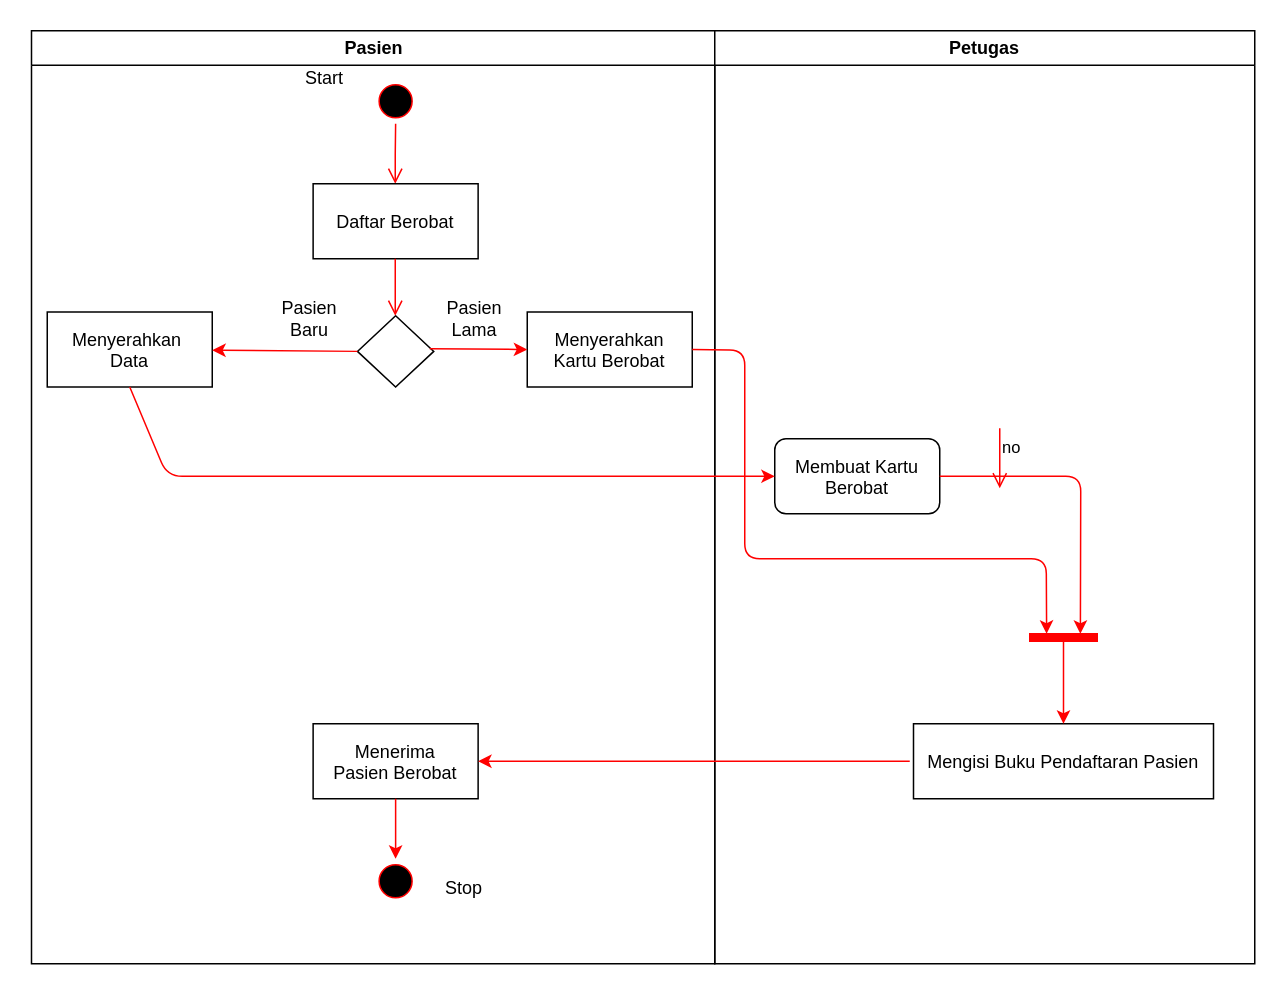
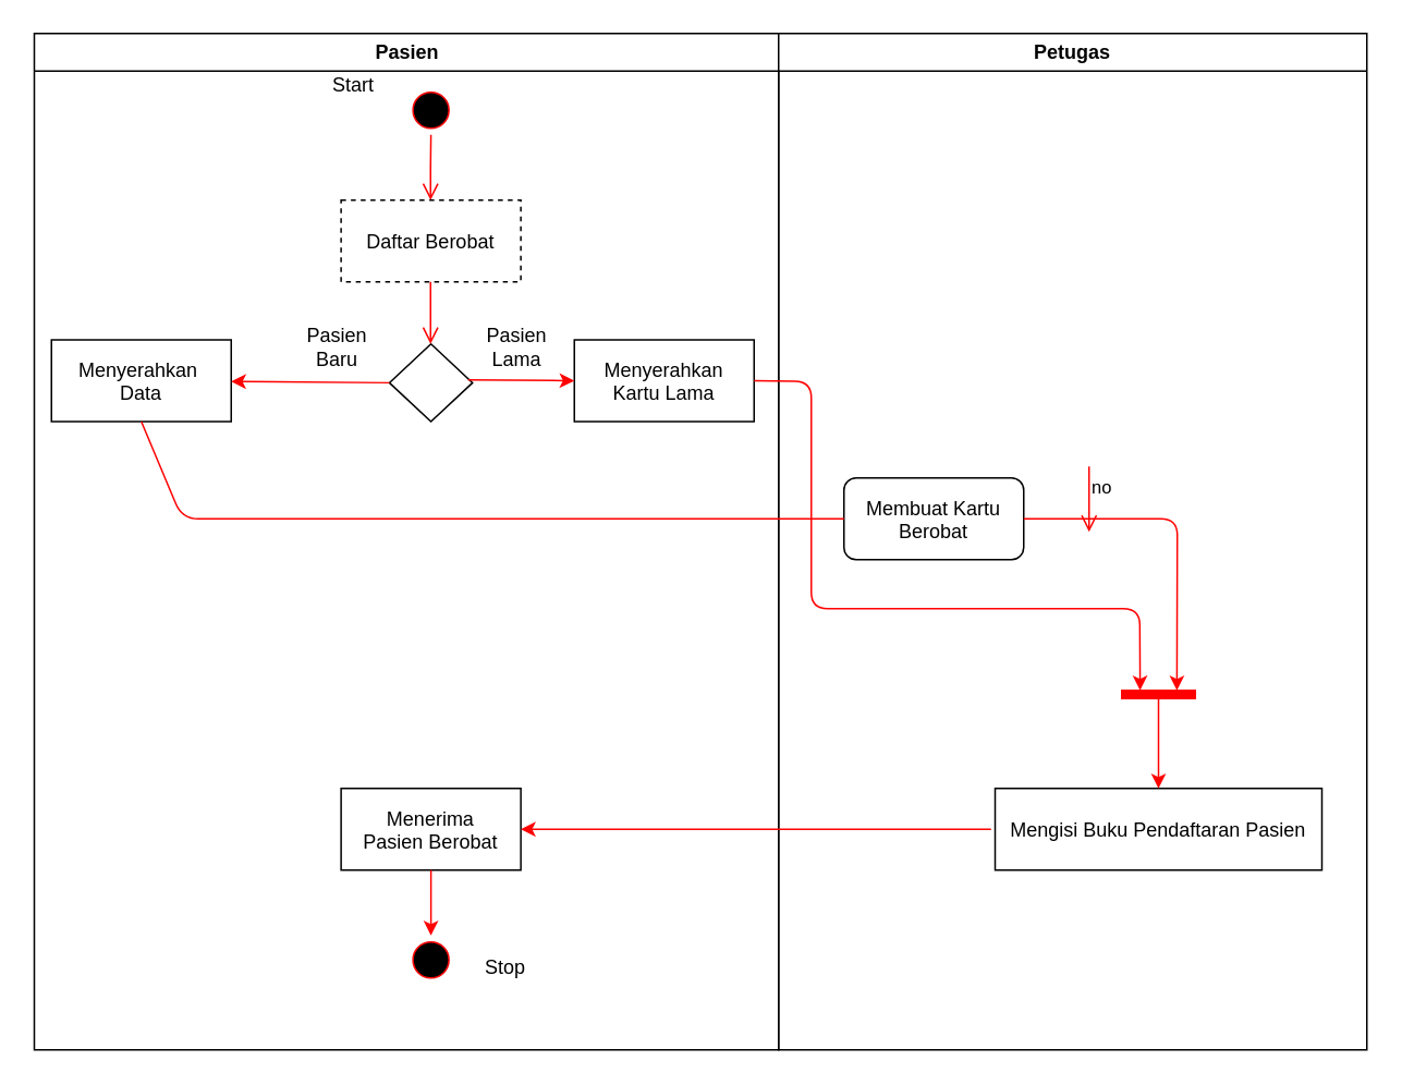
- <mxCell id="5" value="Daftar Berobat" style="" parent="2" vertex="1"><mxGeometry x="187.75" y="102" width="110" height="50" as="geometry" /></mxCell>
+ <mxCell id="5" value="Daftar Berobat" style="dashed=1;" parent="2" vertex="1"><mxGeometry x="187.75" y="102" width="110" height="50" as="geometry" /></mxCell>
- <mxCell id="6" value="Menyerahkan&#10;Kartu Berobat" style="" parent="2" vertex="1"><mxGeometry x="330.5" y="187.5" width="110" height="50" as="geometry" /></mxCell>
+ <mxCell id="6" value="Menyerahkan&#10;Kartu Lama" style="" parent="2" vertex="1"><mxGeometry x="330.5" y="187.5" width="110" height="50" as="geometry" /></mxCell>
- <mxCell id="27" value="" style="endArrow=classic;html=1;strokeColor=#FF0000;exitX=0.5;exitY=1;exitDx=0;exitDy=0;entryX=0;entryY=0.5;entryDx=0;entryDy=0;" edge="1" parent="1" source="8" target="17"><mxGeometry width="50" height="50" relative="1" as="geometry"><mxPoint x="376" y="422" as="sourcePoint" /><mxPoint x="426" y="372" as="targetPoint" /><Array as="points"><mxPoint x="111" y="317" /></Array></mxGeometry></mxCell>
+ <mxCell id="27" value="" style="endArrow=none;html=1;strokeColor=#FF0000;exitX=0.5;exitY=1;exitDx=0;exitDy=0;entryX=0;entryY=0.5;entryDx=0;entryDy=0;" edge="1" parent="1" source="8" target="17"><mxGeometry width="50" height="50" relative="1" as="geometry"><mxPoint x="376" y="422" as="sourcePoint" /><mxPoint x="426" y="372" as="targetPoint" /><Array as="points"><mxPoint x="111" y="317" /></Array></mxGeometry></mxCell>
